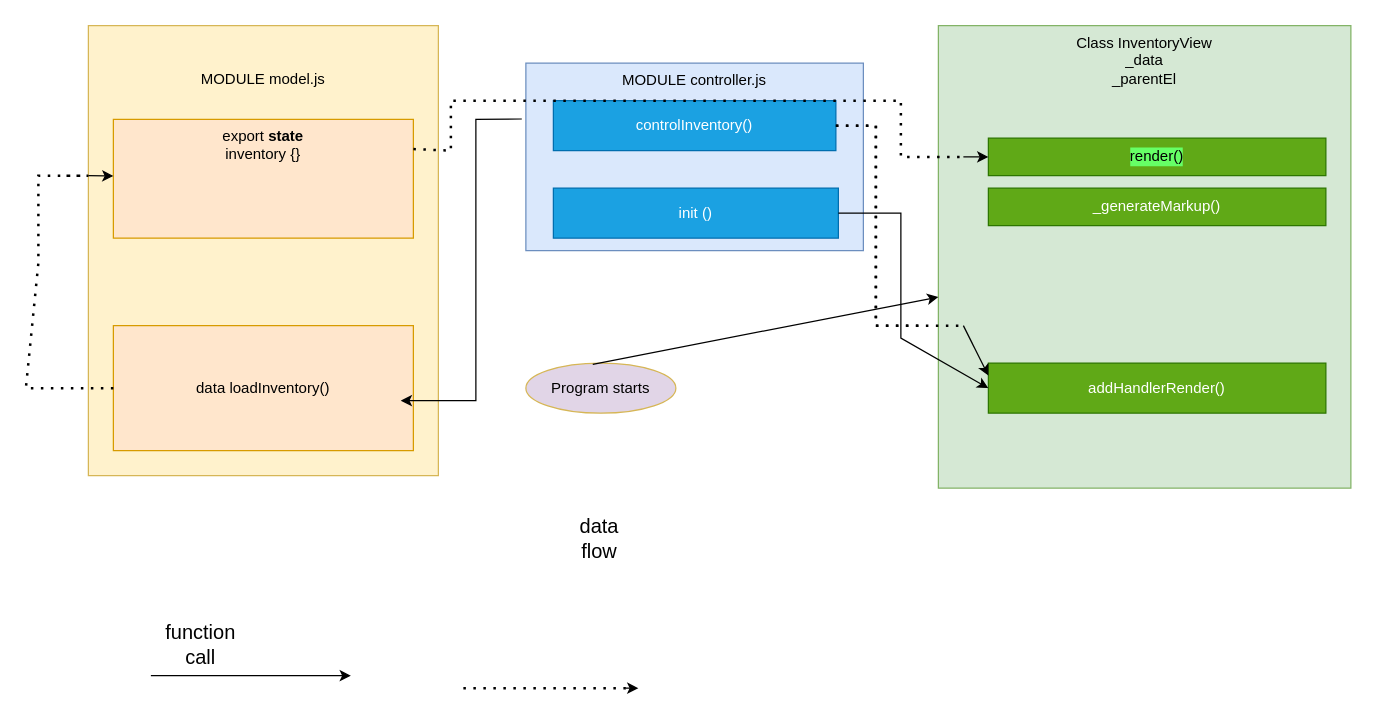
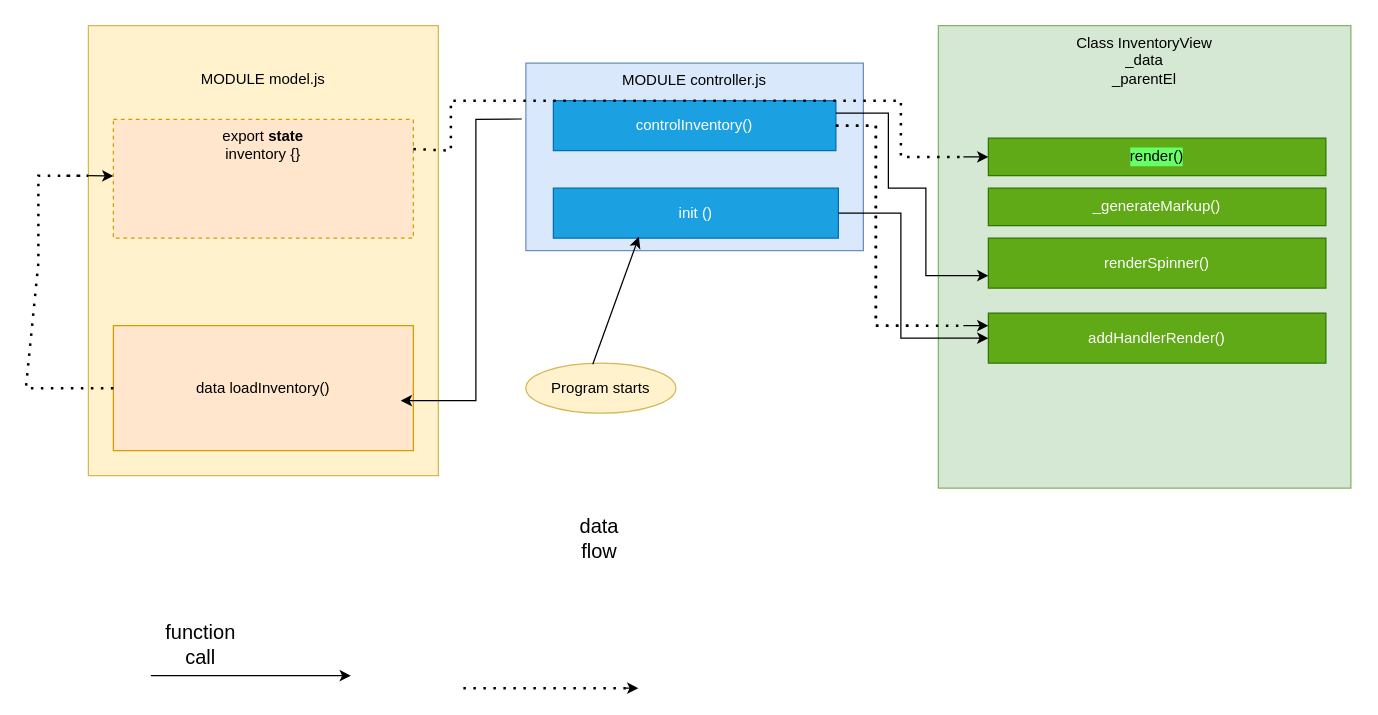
- <mxCell id="5" value="export &lt;b&gt;state&lt;/b&gt;&lt;br&gt;inventory {}" style="rounded=0;whiteSpace=wrap;html=1;fillColor=#ffe6cc;strokeColor=#d79b00;verticalAlign=top;" parent="1" vertex="1"><mxGeometry x="90" y="95" width="240" height="95" as="geometry" /></mxCell>
+ <mxCell id="5" value="export &lt;b&gt;state&lt;/b&gt;&lt;br&gt;inventory {}" style="rounded=0;whiteSpace=wrap;html=1;fillColor=#ffe6cc;strokeColor=#d79b00;verticalAlign=top;dashed=1;" parent="1" vertex="1"><mxGeometry x="90" y="95" width="240" height="95" as="geometry" /></mxCell>
+ <mxCell id="29" value="" style="endArrow=classic;html=1;rounded=0;entryX=0;entryY=0.75;entryDx=0;entryDy=0;exitX=1;exitY=0.25;exitDx=0;exitDy=0;" edge="1" parent="1" source="9" target="14"><mxGeometry width="50" height="50" relative="1" as="geometry"><mxPoint x="690" y="220" as="sourcePoint" /><mxPoint x="750" y="170" as="targetPoint" /><Array as="points"><mxPoint x="710" y="90" /><mxPoint x="710" y="150" /><mxPoint x="740" y="150" /><mxPoint x="740" y="220" /></Array></mxGeometry></mxCell>
+ <mxCell id="14" value="renderSpinner()" style="rounded=0;whiteSpace=wrap;html=1;fillColor=#60a917;fontColor=#ffffff;strokeColor=#2D7600;" parent="1" vertex="1"><mxGeometry x="790" y="190" width="270" height="40" as="geometry" /></mxCell>
- <mxCell id="11" value="" style="endArrow=classic;html=1;rounded=0;exitX=0.446;exitY=0.023;exitDx=0;exitDy=0;exitPerimeter=0;" parent="1" source="8" target="3" edge="1"><mxGeometry width="50" height="50" relative="1" as="geometry"><mxPoint x="500" y="230" as="sourcePoint" /><mxPoint x="550" y="180" as="targetPoint" /></mxGeometry></mxCell>
+ <mxCell id="11" value="" style="endArrow=classic;html=1;rounded=0;entryX=0.3;entryY=0.975;entryDx=0;entryDy=0;entryPerimeter=0;exitX=0.446;exitY=0.023;exitDx=0;exitDy=0;exitPerimeter=0;" parent="1" source="8" target="10" edge="1"><mxGeometry width="50" height="50" relative="1" as="geometry"><mxPoint x="500" y="230" as="sourcePoint" /><mxPoint x="550" y="180" as="targetPoint" /></mxGeometry></mxCell>
- <mxCell id="8" value="Program starts" style="ellipse;whiteSpace=wrap;html=1;rounded=1;fillColor=#e1d5e7;strokeColor=#d6b656;" parent="1" vertex="1"><mxGeometry x="420" y="290" width="120" height="40" as="geometry" /></mxCell>
+ <mxCell id="8" value="Program starts" style="ellipse;whiteSpace=wrap;html=1;rounded=1;fillColor=#fff2cc;strokeColor=#d6b656;" parent="1" vertex="1"><mxGeometry x="420" y="290" width="120" height="40" as="geometry" /></mxCell>
- <mxCell id="15" value="addHandlerRender()" style="rounded=0;whiteSpace=wrap;html=1;fillColor=#60a917;fontColor=#ffffff;strokeColor=#2D7600;" parent="1" vertex="1"><mxGeometry x="790" y="290" width="270" height="40" as="geometry" /></mxCell>
+ <mxCell id="15" value="addHandlerRender()" style="rounded=0;whiteSpace=wrap;html=1;fillColor=#60a917;fontColor=#ffffff;strokeColor=#2D7600;" parent="1" vertex="1"><mxGeometry x="790" y="250" width="270" height="40" as="geometry" /></mxCell>
